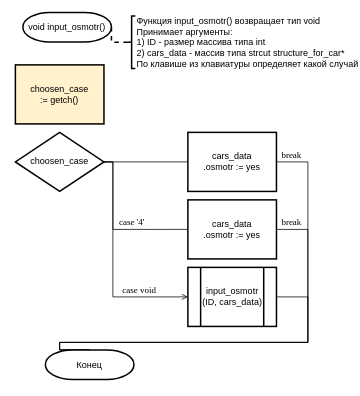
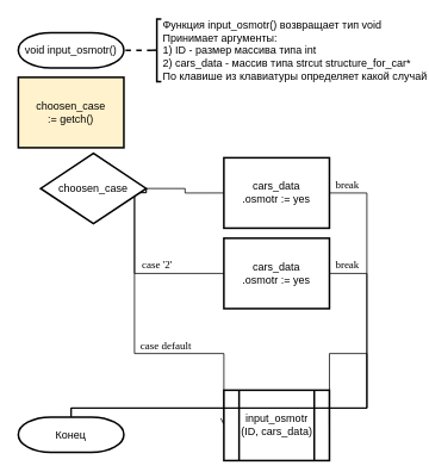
- <mxCell id="2" value="void input_osmotr()" style="strokeWidth=2;html=1;shape=mxgraph.flowchart.terminator;whiteSpace=wrap;" vertex="1" parent="1"><mxGeometry x="30" y="16" width="118.11" height="39.37" as="geometry" /></mxCell>
+ <mxCell id="2" value="void input_osmotr()" style="strokeWidth=2;html=1;shape=mxgraph.flowchart.terminator;whiteSpace=wrap;" vertex="1" parent="1"><mxGeometry x="20" y="36" width="118.11" height="39.37" as="geometry" /></mxCell>
- <mxCell id="7" value="choosen_case" style="strokeWidth=2;html=1;shape=mxgraph.flowchart.decision;whiteSpace=wrap;rounded=0;" vertex="1" parent="1"><mxGeometry x="20" y="176" width="118.11" height="78.74" as="geometry" /></mxCell>
+ <mxCell id="7" value="choosen_case" style="strokeWidth=2;html=1;shape=mxgraph.flowchart.decision;whiteSpace=wrap;rounded=0;" vertex="1" parent="1"><mxGeometry x="45" y="171" width="118.11" height="78.74" as="geometry" /></mxCell>
- <mxCell id="15" value="&lt;font face=&quot;Times New Roman&quot;&gt;case '4'&lt;/font&gt;" style="text;html=1;align=center;verticalAlign=middle;resizable=0;points=[];autosize=1;" vertex="1" parent="1"><mxGeometry x="150" y="286" width="50" height="20" as="geometry" /></mxCell>
+ <mxCell id="15" value="&lt;font face=&quot;Times New Roman&quot;&gt;case '2'&lt;/font&gt;" style="text;html=1;align=center;verticalAlign=middle;resizable=0;points=[];autosize=1;" vertex="1" parent="1"><mxGeometry x="150" y="286" width="50" height="20" as="geometry" /></mxCell>
- <mxCell id="16" value="&lt;font face=&quot;Times New Roman&quot;&gt;case void&lt;/font&gt;" style="text;html=1;align=center;verticalAlign=middle;resizable=0;points=[];autosize=1;" vertex="1" parent="1"><mxGeometry x="150" y="376" width="70" height="20" as="geometry" /></mxCell>
+ <mxCell id="16" value="&lt;font face=&quot;Times New Roman&quot;&gt;case default&lt;/font&gt;" style="text;html=1;align=center;verticalAlign=middle;resizable=0;points=[];autosize=1;" vertex="1" parent="1"><mxGeometry x="150" y="376" width="70" height="20" as="geometry" /></mxCell>
- <mxCell id="8" value="input_osmotr&lt;br&gt;(ID, cars_data)" style="verticalLabelPosition=middle;verticalAlign=middle;html=1;shape=process;whiteSpace=wrap;rounded=0;size=0.14;arcSize=6;strokeWidth=2;labelPosition=center;align=center;" vertex="1" parent="1"><mxGeometry x="250.01" y="356" width="118.11" height="78.74" as="geometry" /></mxCell>
+ <mxCell id="8" value="input_osmotr&lt;br&gt;(ID, cars_data)" style="verticalLabelPosition=middle;verticalAlign=middle;html=1;shape=process;whiteSpace=wrap;rounded=0;size=0.14;arcSize=6;strokeWidth=2;labelPosition=center;align=center;" vertex="1" parent="1"><mxGeometry x="250.01" y="436" width="118.11" height="78.74" as="geometry" /></mxCell>
- <mxCell id="14" value="Конец" style="strokeWidth=2;html=1;shape=mxgraph.flowchart.terminator;whiteSpace=wrap;" vertex="1" parent="1"><mxGeometry x="60" y="466" width="118.11" height="39.37" as="geometry" /></mxCell>
+ <mxCell id="14" value="Конец" style="strokeWidth=2;html=1;shape=mxgraph.flowchart.terminator;whiteSpace=wrap;" vertex="1" parent="1"><mxGeometry x="20" y="466" width="118.11" height="39.37" as="geometry" /></mxCell>
